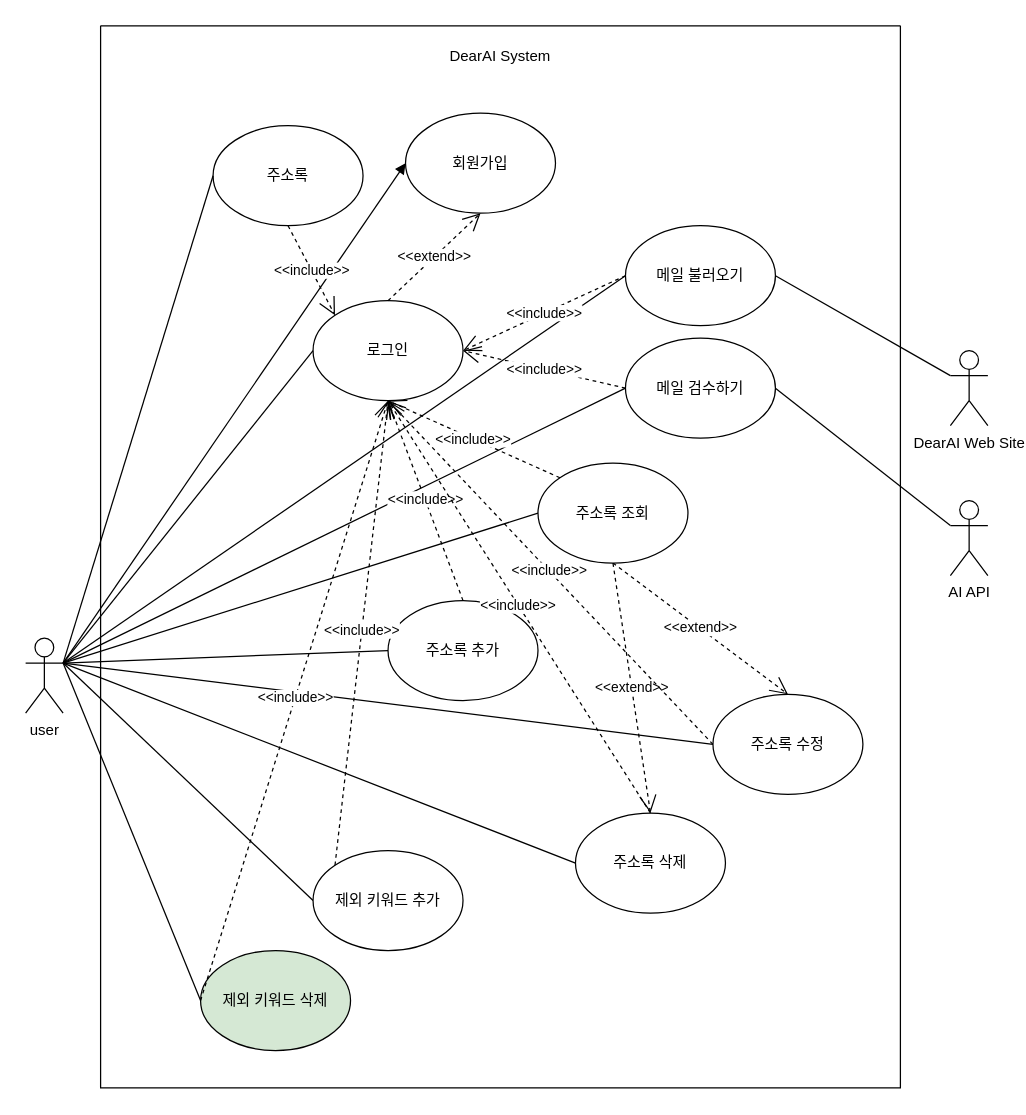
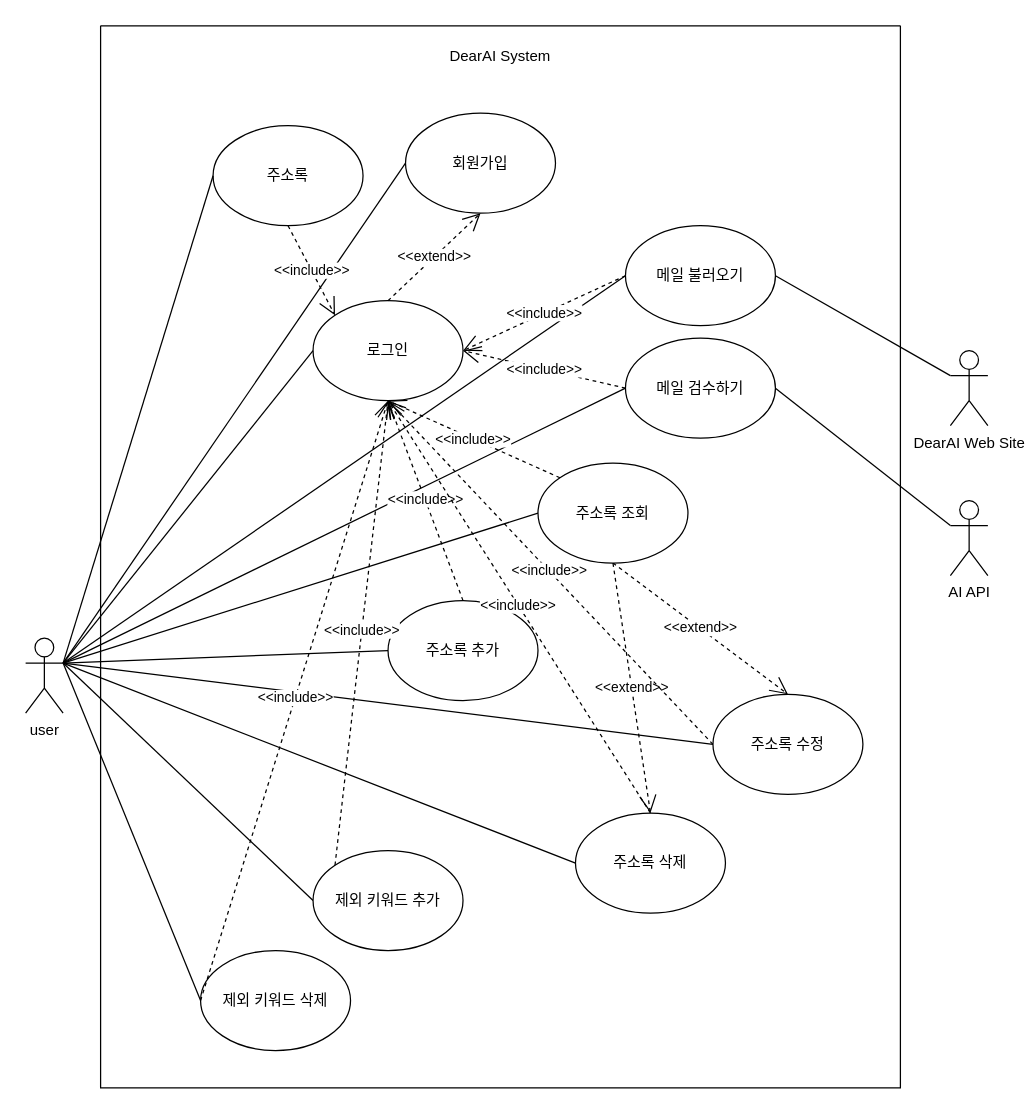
- <mxCell id="14" value="" style="endArrow=block;html=1;rounded=0;entryX=0;entryY=0.5;entryDx=0;entryDy=0;exitX=1;exitY=0.333;exitDx=0;exitDy=0;exitPerimeter=0;" edge="1" parent="1" source="2" target="5"><mxGeometry width="50" height="50" relative="1" as="geometry"><mxPoint x="170" y="520" as="sourcePoint" /><mxPoint x="250" y="510" as="targetPoint" /></mxGeometry></mxCell>
+ <mxCell id="14" value="" style="endArrow=none;html=1;rounded=0;entryX=0;entryY=0.5;entryDx=0;entryDy=0;exitX=1;exitY=0.333;exitDx=0;exitDy=0;exitPerimeter=0;" edge="1" parent="1" source="2" target="5"><mxGeometry width="50" height="50" relative="1" as="geometry"><mxPoint x="170" y="520" as="sourcePoint" /><mxPoint x="250" y="510" as="targetPoint" /></mxGeometry></mxCell>
- <mxCell id="31" value="제외 키워드 삭제" style="ellipse;whiteSpace=wrap;html=1;fillColor=#d5e8d4;" vertex="1" parent="28"><mxGeometry x="80" y="740" width="120" height="80" as="geometry" /></mxCell>
+ <mxCell id="31" value="제외 키워드 삭제" style="ellipse;whiteSpace=wrap;html=1;" vertex="1" parent="28"><mxGeometry x="80" y="740" width="120" height="80" as="geometry" /></mxCell>
